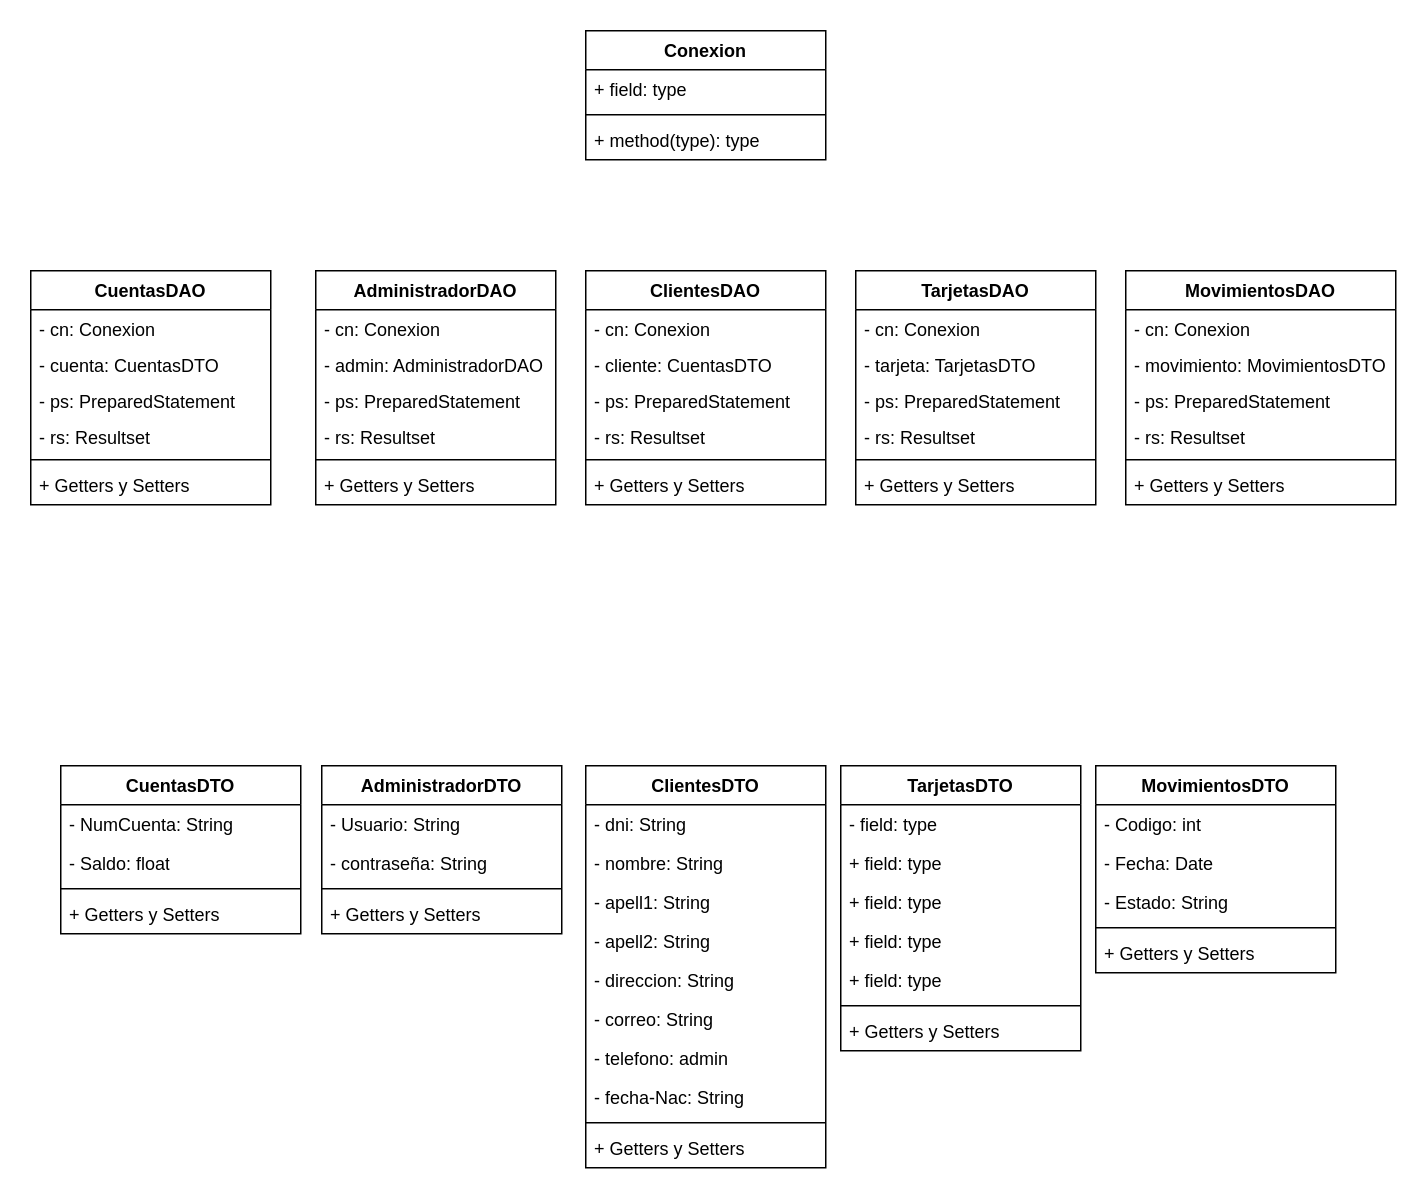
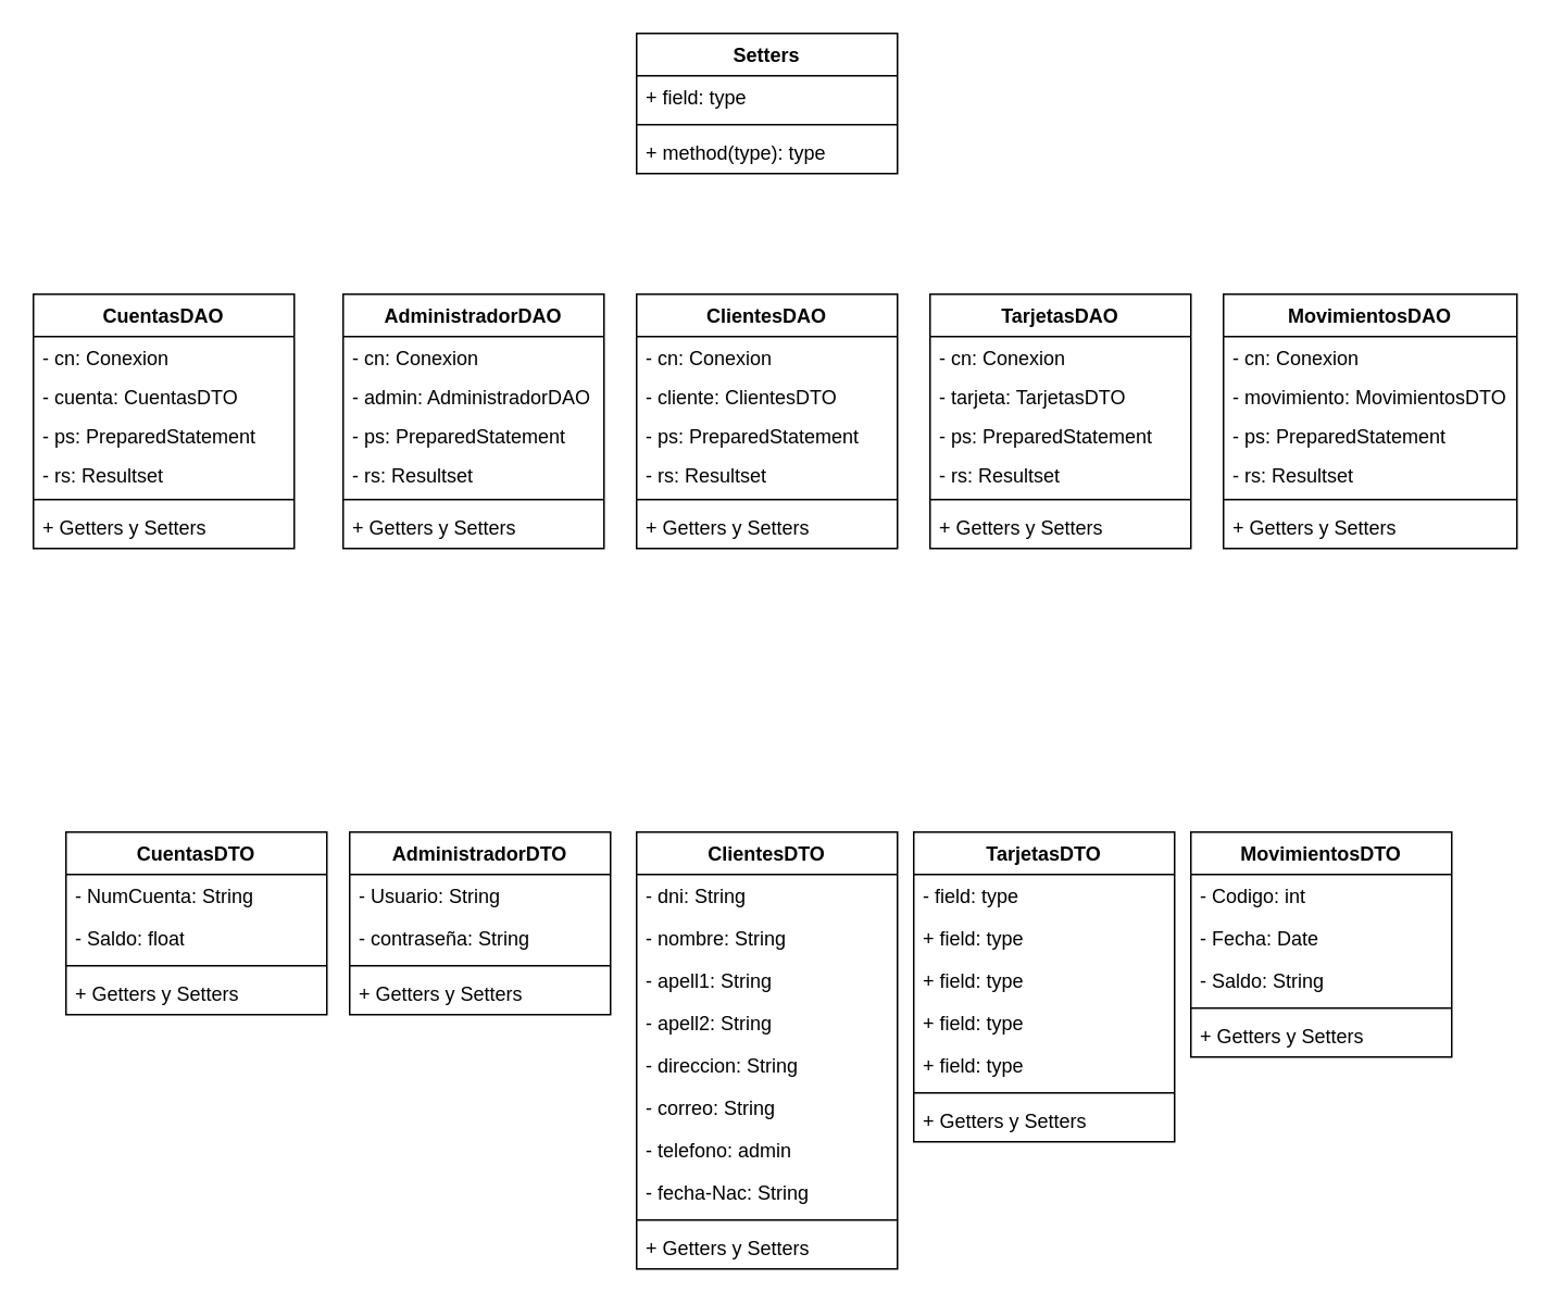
- <mxCell id="2" value="Conexion" style="swimlane;fontStyle=1;align=center;verticalAlign=top;childLayout=stackLayout;horizontal=1;startSize=26;horizontalStack=0;resizeParent=1;resizeParentMax=0;resizeLast=0;collapsible=1;marginBottom=0;whiteSpace=wrap;html=1;" vertex="1" parent="1"><mxGeometry x="390" width="160" height="86" as="geometry" y="20" /></mxCell>
+ <mxCell id="2" value="Setters" style="swimlane;fontStyle=1;align=center;verticalAlign=top;childLayout=stackLayout;horizontal=1;startSize=26;horizontalStack=0;resizeParent=1;resizeParentMax=0;resizeLast=0;collapsible=1;marginBottom=0;whiteSpace=wrap;html=1;" vertex="1" parent="1"><mxGeometry x="390" width="160" height="86" as="geometry" y="20" /></mxCell>
- <mxCell id="57" value="- cliente: CuentasDTO" style="text;strokeColor=none;fillColor=none;align=left;verticalAlign=top;spacingLeft=4;spacingRight=4;overflow=hidden;rotatable=0;points=[[0,0.5],[1,0.5]];portConstraint=eastwest;whiteSpace=wrap;html=1;" vertex="1" parent="55"><mxGeometry y="50" width="160" height="24" as="geometry" /></mxCell>
+ <mxCell id="57" value="- cliente: ClientesDTO" style="text;strokeColor=none;fillColor=none;align=left;verticalAlign=top;spacingLeft=4;spacingRight=4;overflow=hidden;rotatable=0;points=[[0,0.5],[1,0.5]];portConstraint=eastwest;whiteSpace=wrap;html=1;" vertex="1" parent="55"><mxGeometry y="50" width="160" height="24" as="geometry" /></mxCell>
- <mxCell id="38" value="- Estado: String" style="text;strokeColor=none;fillColor=none;align=left;verticalAlign=top;spacingLeft=4;spacingRight=4;overflow=hidden;rotatable=0;points=[[0,0.5],[1,0.5]];portConstraint=eastwest;whiteSpace=wrap;html=1;" vertex="1" parent="35"><mxGeometry y="78" width="160" height="26" as="geometry" /></mxCell>
+ <mxCell id="38" value="- Saldo: String" style="text;strokeColor=none;fillColor=none;align=left;verticalAlign=top;spacingLeft=4;spacingRight=4;overflow=hidden;rotatable=0;points=[[0,0.5],[1,0.5]];portConstraint=eastwest;whiteSpace=wrap;html=1;" vertex="1" parent="35"><mxGeometry y="78" width="160" height="26" as="geometry" /></mxCell>
